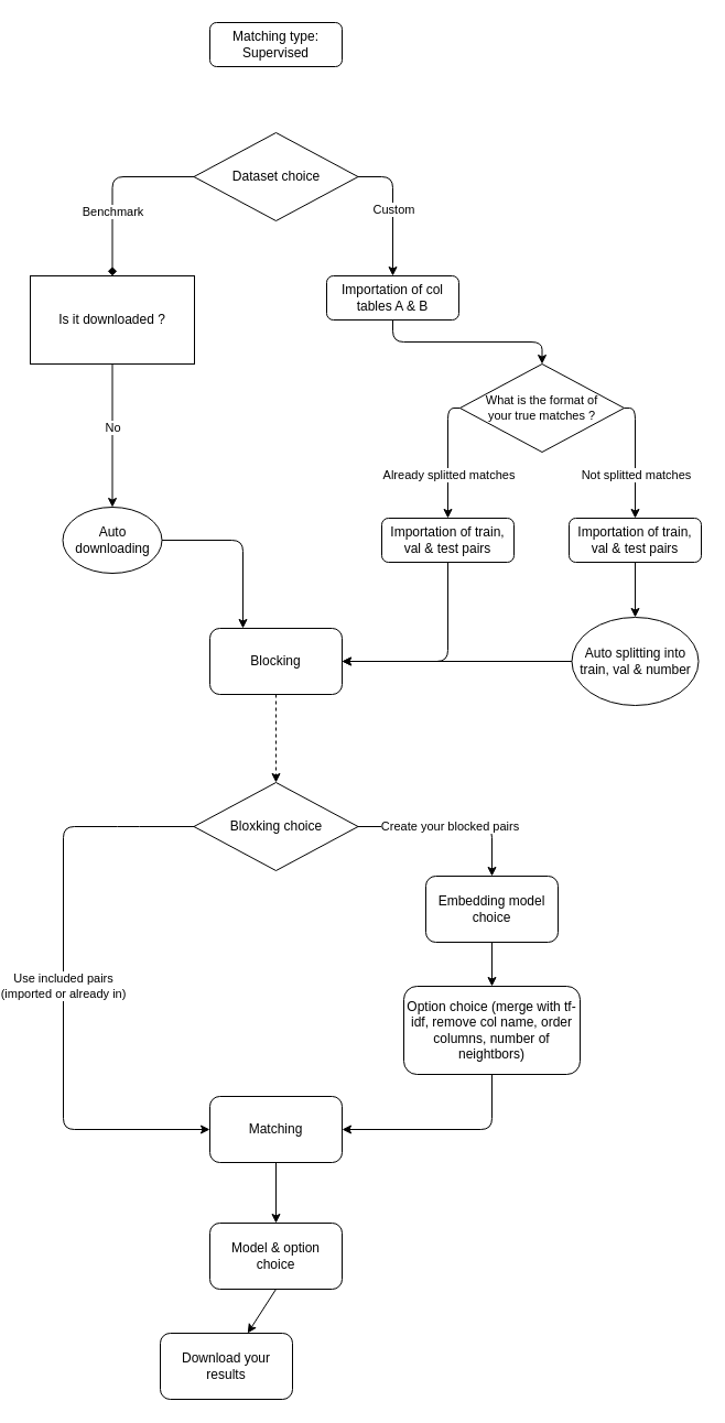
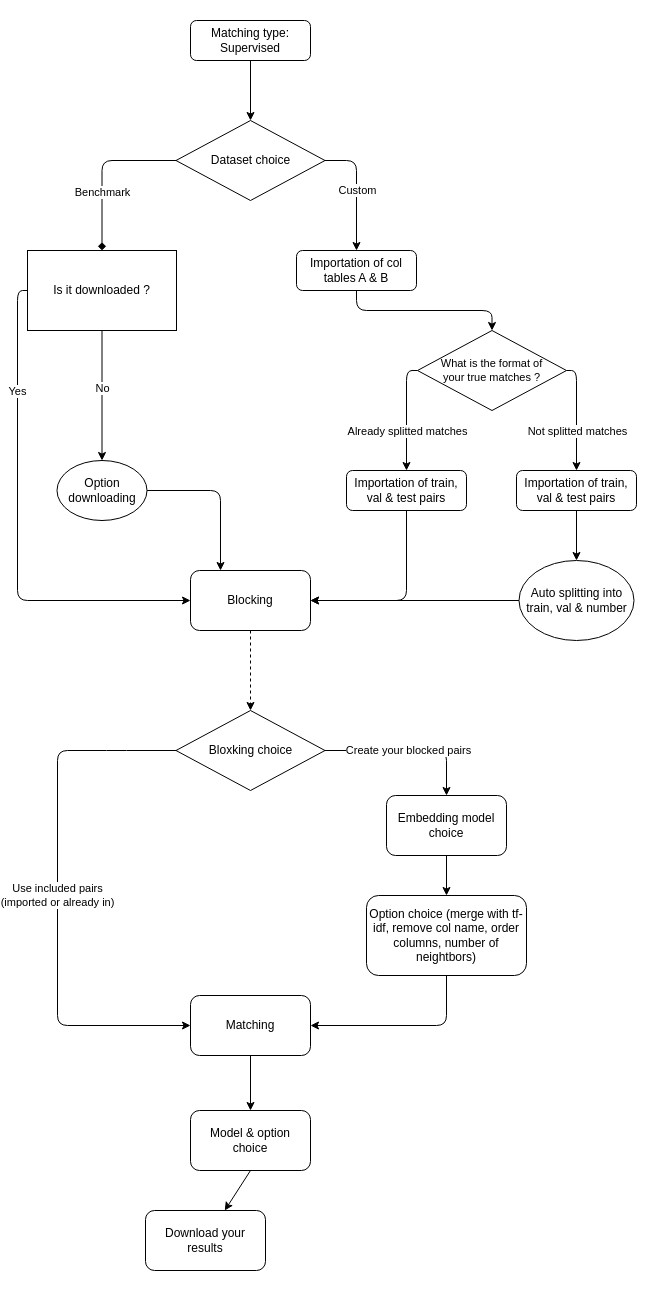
+ <mxCell id="35" style="edgeStyle=orthogonalEdgeStyle;html=1;exitX=0.5;exitY=1;exitDx=0;exitDy=0;fontSize=11;entryX=0.5;entryY=0;entryDx=0;entryDy=0;" parent="1" source="36" edge="1" target="42"><mxGeometry relative="1" as="geometry"><mxPoint x="244" y="130" as="targetPoint" /><mxPoint x="281.75" y="60" as="sourcePoint" /></mxGeometry></mxCell>
- <mxCell id="8" value="Auto downloading" style="ellipse;whiteSpace=wrap;html=1;" parent="1" vertex="1"><mxGeometry x="49.5" y="460" width="90" height="60" as="geometry" /></mxCell>
+ <mxCell id="8" value="Option downloading" style="ellipse;whiteSpace=wrap;html=1;" parent="1" vertex="1"><mxGeometry x="49.5" y="460" width="90" height="60" as="geometry" /></mxCell>
+ <mxCell id="25" style="edgeStyle=orthogonalEdgeStyle;html=1;exitX=0;exitY=0.5;exitDx=0;exitDy=0;entryX=0;entryY=0.5;entryDx=0;entryDy=0;fontSize=11;" parent="1" source="27" target="12" edge="1"><mxGeometry relative="1" as="geometry" /></mxCell>
+ <mxCell id="26" value="Yes" style="edgeLabel;html=1;align=center;verticalAlign=middle;resizable=0;points=[];fontSize=11;" parent="25" vertex="1" connectable="0"><mxGeometry x="-0.139" y="1" relative="1" as="geometry"><mxPoint x="-2" y="-102" as="offset" /></mxGeometry></mxCell>
